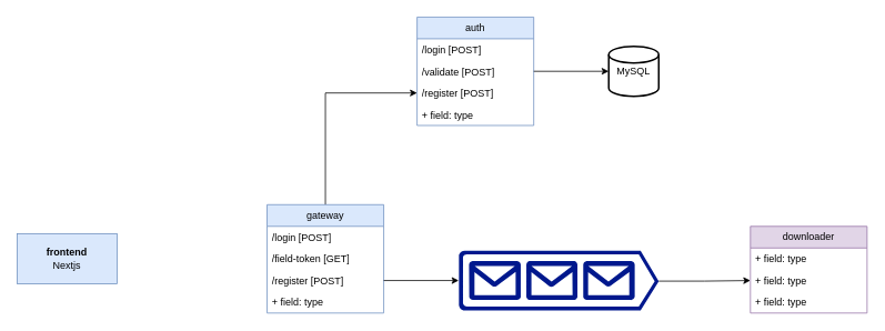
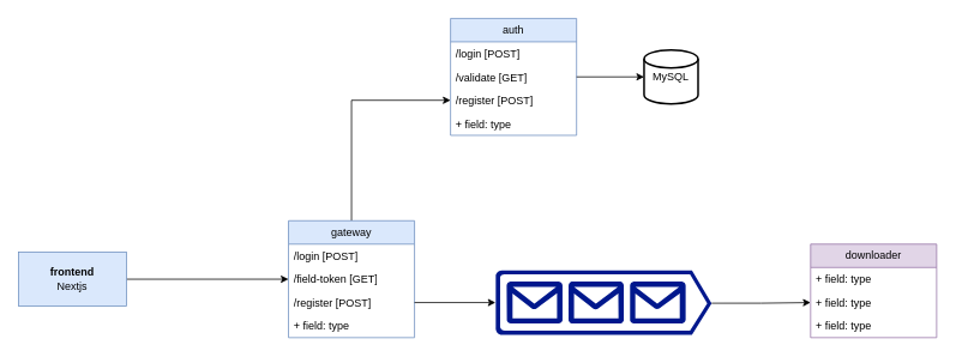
- <mxCell id="15" value="MySQL" style="strokeWidth=2;html=1;shape=mxgraph.flowchart.database;whiteSpace=wrap;" vertex="1" parent="1"><mxGeometry x="730" y="55" width="60" height="60" as="geometry" /></mxCell>
+ <mxCell id="15" value="MySQL" style="strokeWidth=2;html=1;shape=mxgraph.flowchart.database;whiteSpace=wrap;" vertex="1" parent="1"><mxGeometry x="715" y="55" width="60" height="60" as="geometry" /></mxCell>
- <mxCell id="12" value="/validate [POST]" style="text;strokeColor=none;fillColor=none;align=left;verticalAlign=top;spacingLeft=4;spacingRight=4;overflow=hidden;rotatable=0;points=[[0,0.5],[1,0.5]];portConstraint=eastwest;whiteSpace=wrap;html=1;" vertex="1" parent="10"><mxGeometry y="52" width="140" height="26" as="geometry" /></mxCell>
+ <mxCell id="12" value="/validate [GET]" style="text;strokeColor=none;fillColor=none;align=left;verticalAlign=top;spacingLeft=4;spacingRight=4;overflow=hidden;rotatable=0;points=[[0,0.5],[1,0.5]];portConstraint=eastwest;whiteSpace=wrap;html=1;" vertex="1" parent="10"><mxGeometry y="52" width="140" height="26" as="geometry" /></mxCell>
+ <mxCell id="2" style="edgeStyle=orthogonalEdgeStyle;rounded=0;orthogonalLoop=1;jettySize=auto;html=1;exitX=1;exitY=0.5;exitDx=0;exitDy=0;entryX=0;entryY=0.5;entryDx=0;entryDy=0;" parent="1" source="3" target="7" edge="1"><mxGeometry relative="1" as="geometry"><mxPoint x="280" y="310" as="targetPoint" /></mxGeometry></mxCell>
